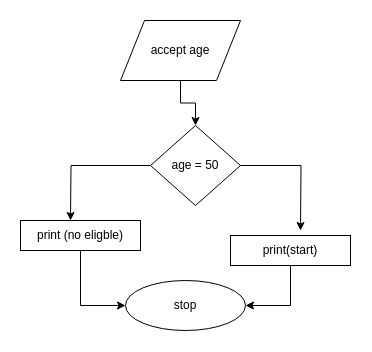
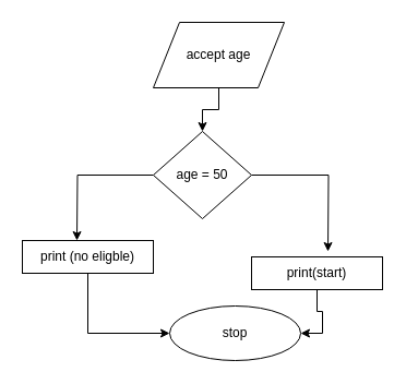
- <mxCell id="3" value="accept age" style="shape=parallelogram;perimeter=parallelogramPerimeter;whiteSpace=wrap;html=1;" vertex="1" parent="1"><mxGeometry x="120" y="20" width="120" height="60" as="geometry" /></mxCell>
+ <mxCell id="3" value="accept age" style="shape=parallelogram;perimeter=parallelogramPerimeter;whiteSpace=wrap;html=1;" vertex="1" parent="1"><mxGeometry x="140" y="20" width="120" height="60" as="geometry" /></mxCell>
- <mxCell id="6" value="age = 50" style="rhombus;whiteSpace=wrap;html=1;" vertex="1" parent="1"><mxGeometry x="150" y="125" width="90" height="80" as="geometry" /></mxCell>
+ <mxCell id="6" value="age = 50" style="rhombus;whiteSpace=wrap;html=1;" vertex="1" parent="1"><mxGeometry x="140" y="120" width="90" height="80" as="geometry" /></mxCell>
- <mxCell id="11" value="stop" style="ellipse;whiteSpace=wrap;html=1;" vertex="1" parent="1"><mxGeometry x="125" y="280" width="120" height="50" as="geometry" /></mxCell>
+ <mxCell id="11" value="stop" style="ellipse;whiteSpace=wrap;html=1;" vertex="1" parent="1"><mxGeometry x="155" y="280" width="120" height="50" as="geometry" /></mxCell>
